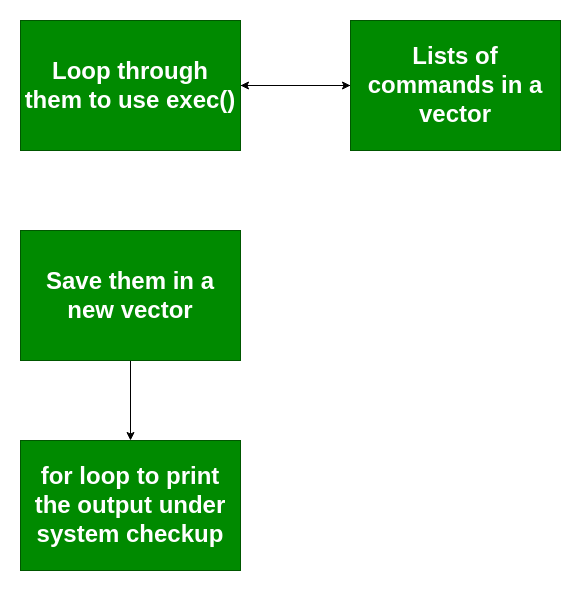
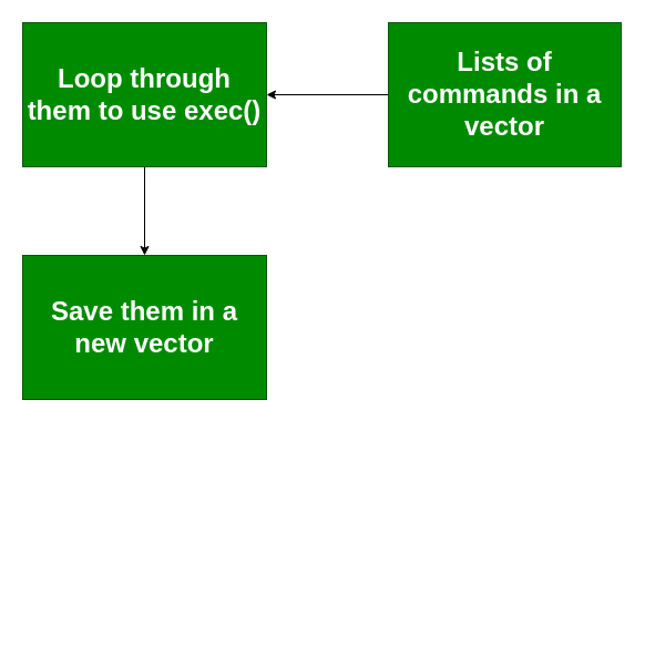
- <mxCell id="4" value="" style="edgeStyle=none;html=1;" edge="1" parent="1" source="5" target="3"><mxGeometry relative="1" as="geometry" /></mxCell>
+ <mxCell id="4" value="" style="edgeStyle=none;html=1;" edge="1" parent="1" source="5" target="7"><mxGeometry relative="1" as="geometry" /></mxCell>
- <mxCell id="6" value="" style="edgeStyle=none;html=1;" edge="1" parent="1" source="7" target="8"><mxGeometry relative="1" as="geometry" /></mxCell>
- <mxCell id="8" value="&lt;h1&gt;for loop to print the output under system checkup&lt;/h1&gt;" style="rounded=0;whiteSpace=wrap;html=1;fontFamily=Helvetica;fillColor=#008a00;fontColor=#ffffff;strokeColor=#005700;" vertex="1" parent="1"><mxGeometry x="20" y="440" width="220" height="130" as="geometry" /></mxCell>
